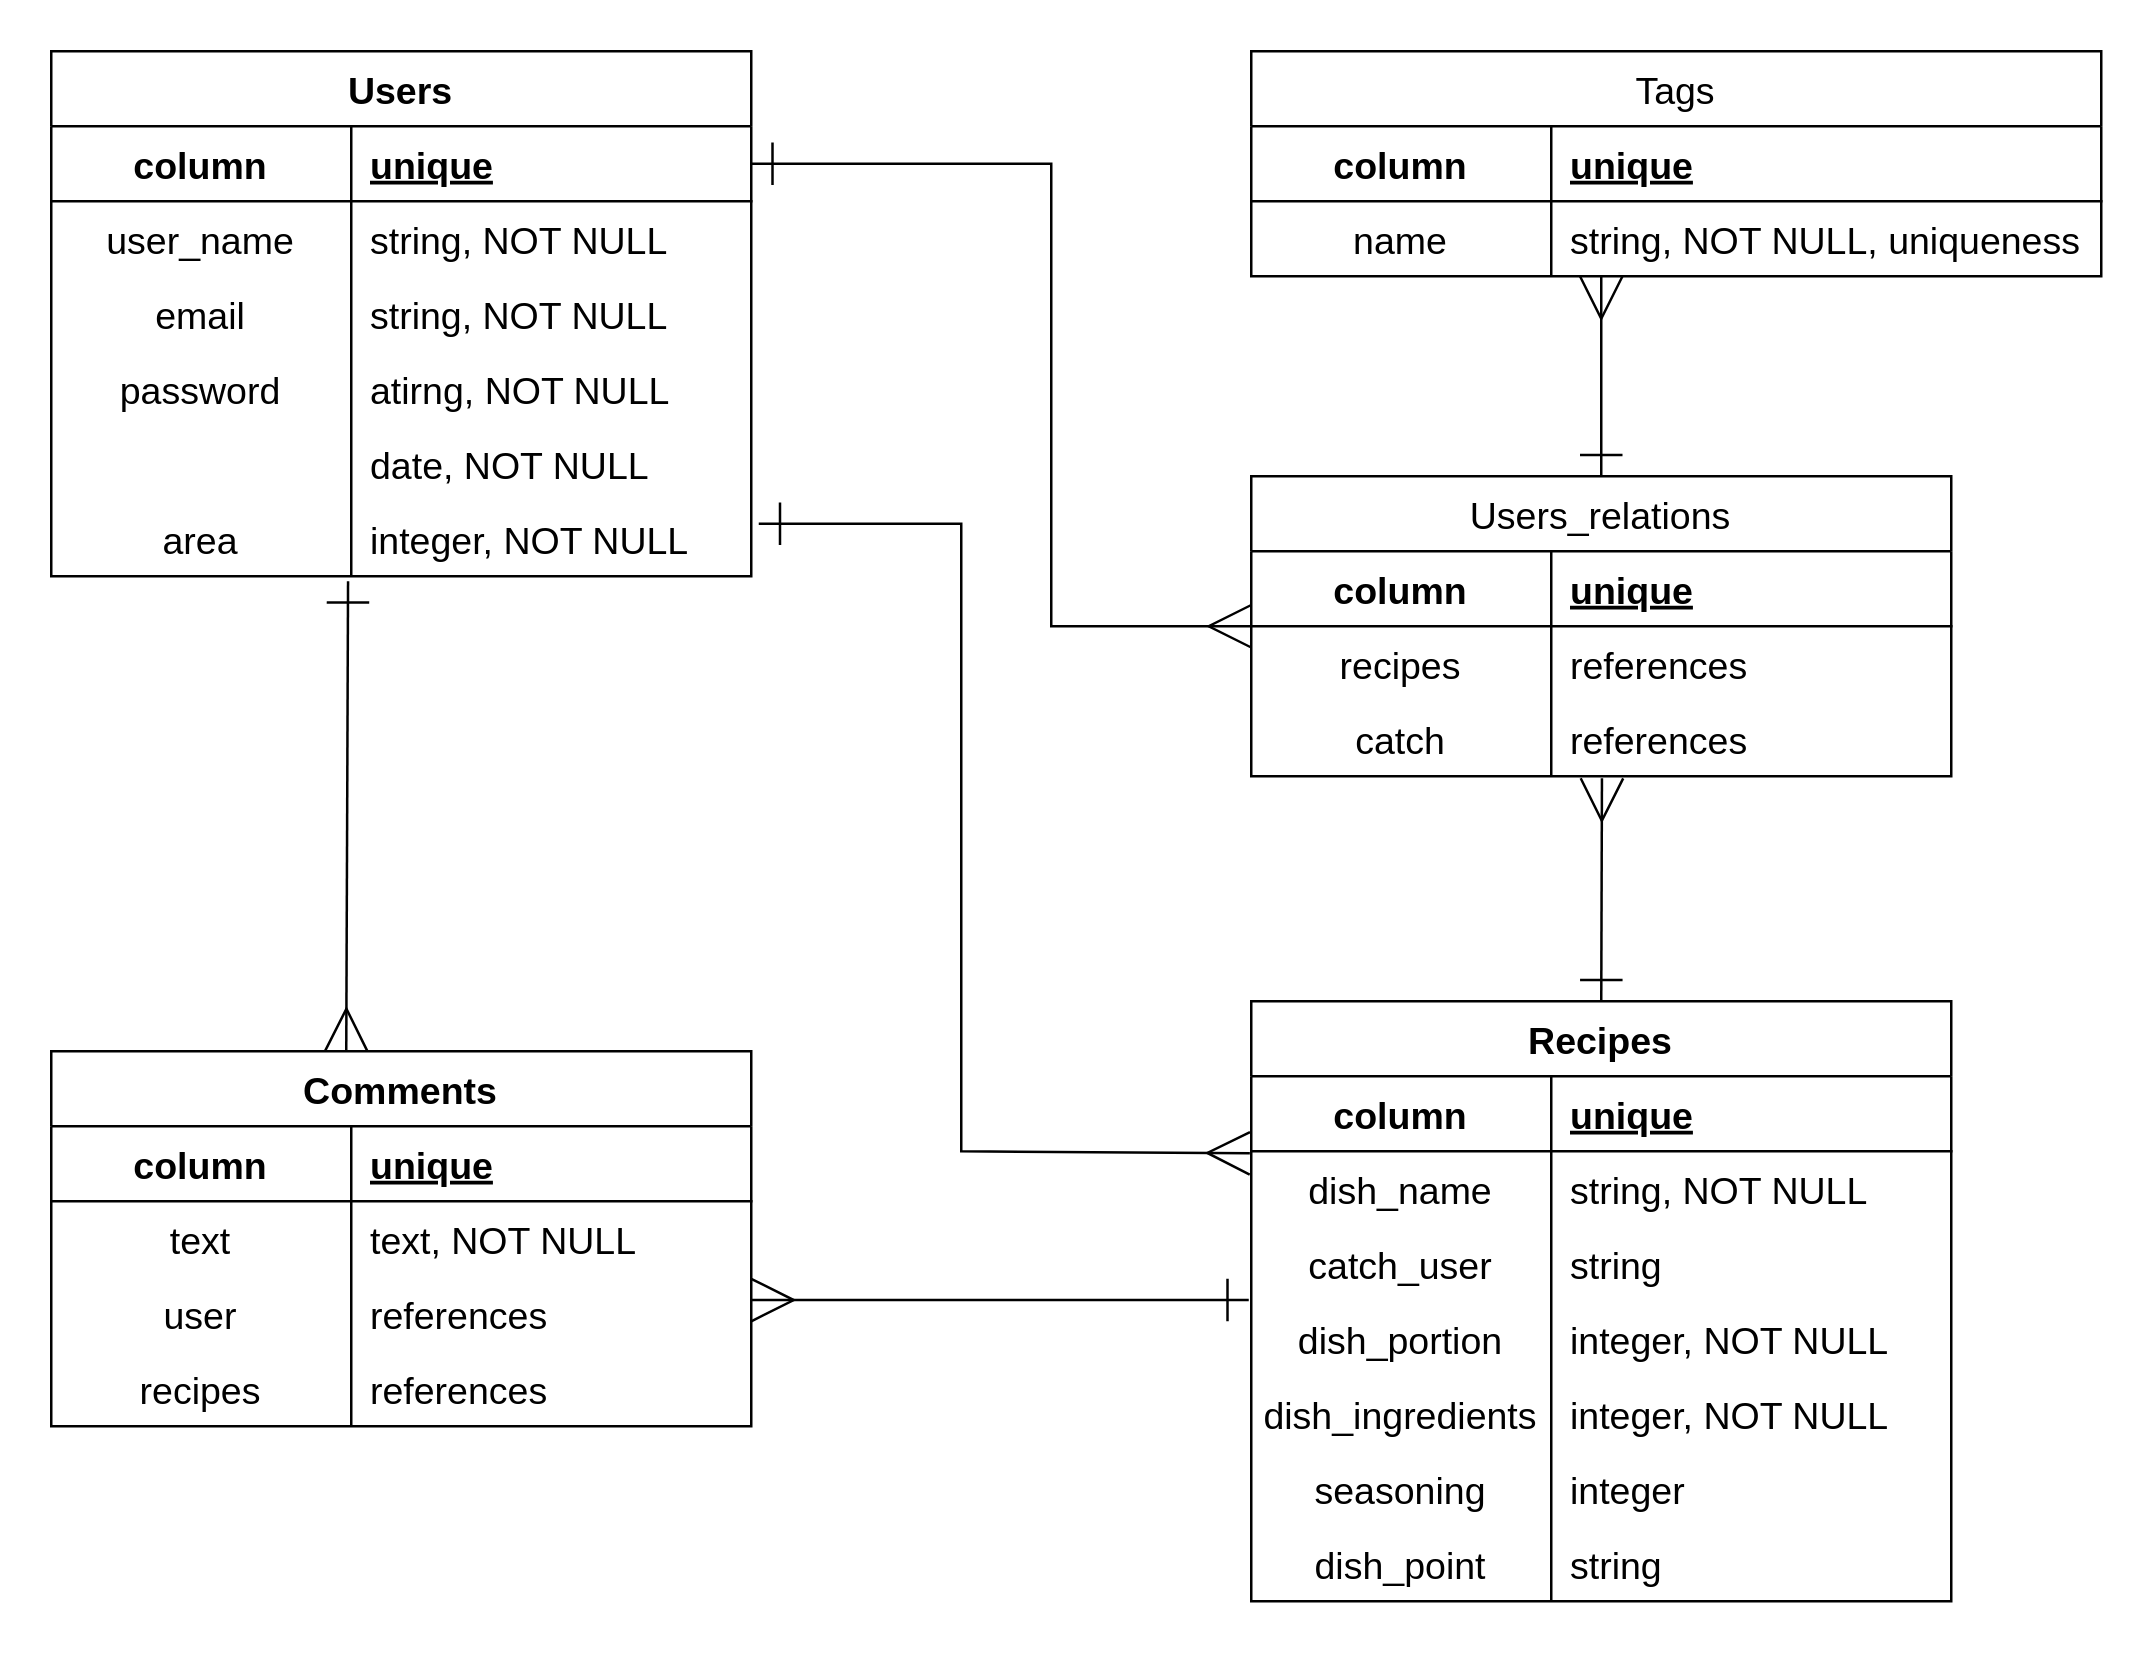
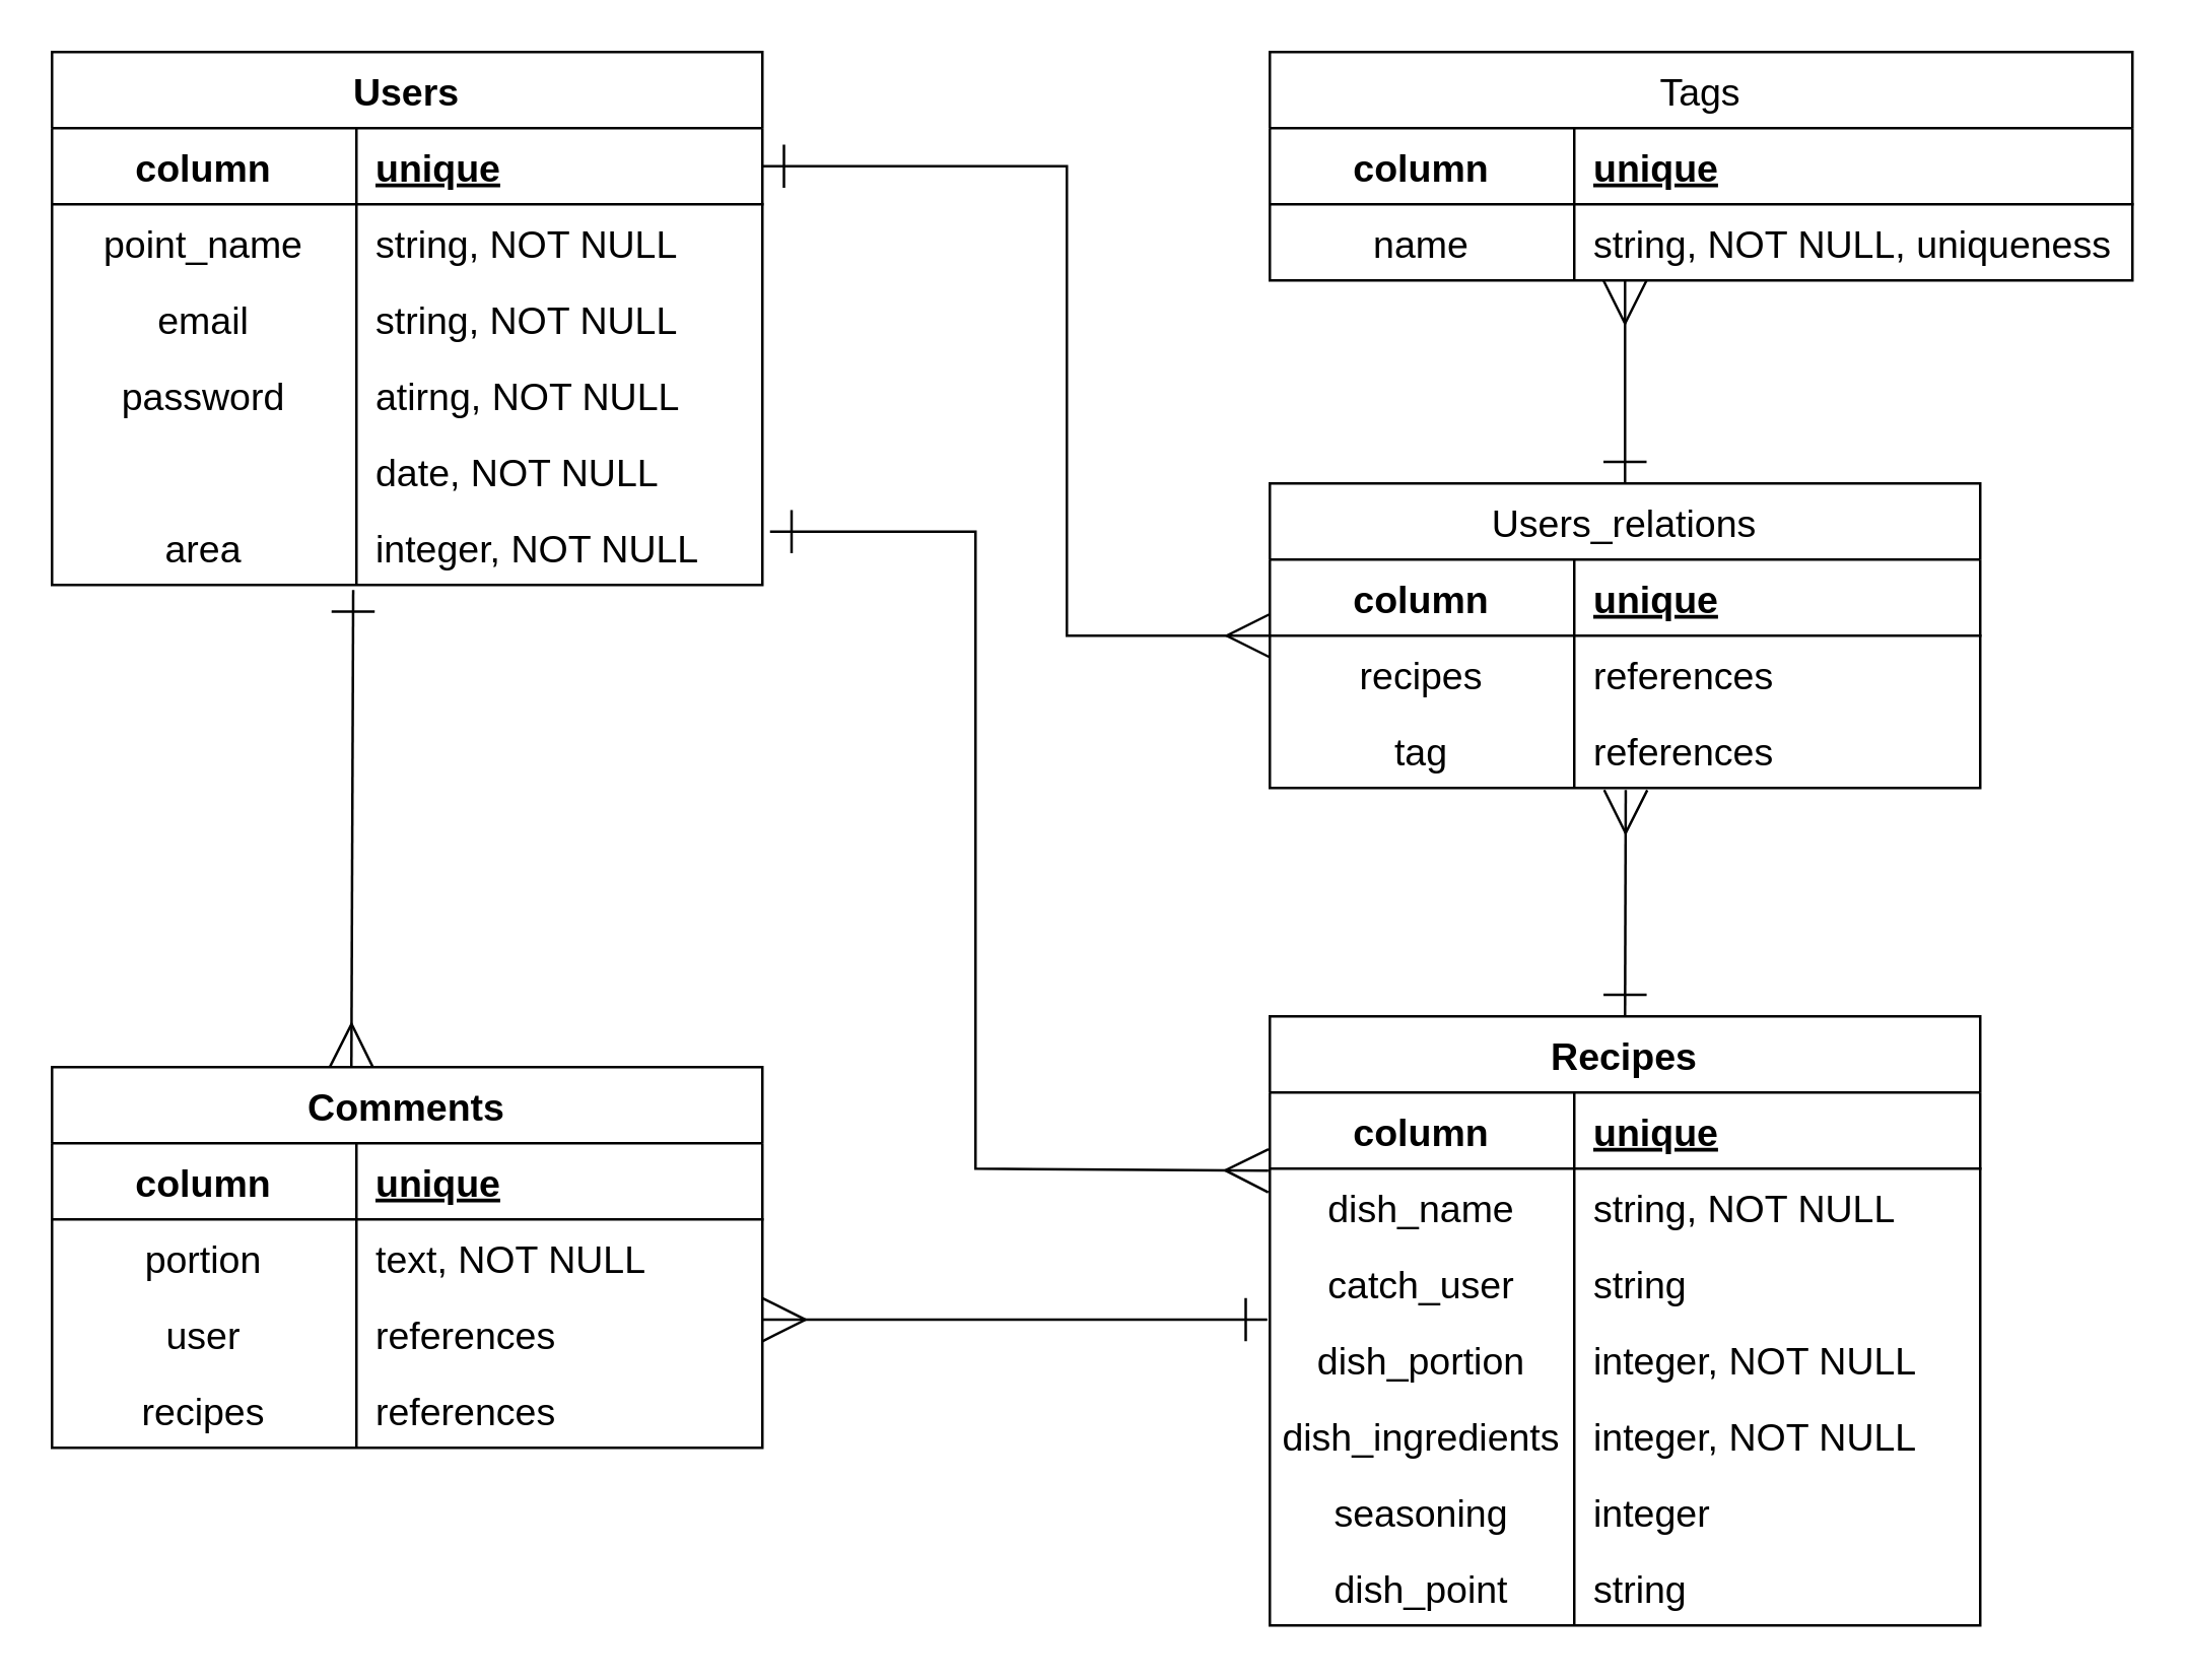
- <mxCell id="7" value="user_name" style="shape=partialRectangle;connectable=0;fillColor=none;top=0;left=0;bottom=0;right=0;editable=1;overflow=hidden;fontSize=15;labelPosition=center;verticalLabelPosition=middle;align=center;verticalAlign=middle;" parent="6" vertex="1"><mxGeometry width="120" height="30" as="geometry" /></mxCell>
+ <mxCell id="7" value="point_name" style="shape=partialRectangle;connectable=0;fillColor=none;top=0;left=0;bottom=0;right=0;editable=1;overflow=hidden;fontSize=15;labelPosition=center;verticalLabelPosition=middle;align=center;verticalAlign=middle;" parent="6" vertex="1"><mxGeometry width="120" height="30" as="geometry" /></mxCell>
- <mxCell id="63" value="catch" style="shape=partialRectangle;connectable=0;fillColor=none;top=0;left=0;bottom=0;right=0;editable=1;overflow=hidden;fontSize=15;labelPosition=center;verticalLabelPosition=middle;align=center;verticalAlign=middle;" parent="62" vertex="1"><mxGeometry width="120" height="30" as="geometry" /></mxCell>
+ <mxCell id="63" value="tag" style="shape=partialRectangle;connectable=0;fillColor=none;top=0;left=0;bottom=0;right=0;editable=1;overflow=hidden;fontSize=15;labelPosition=center;verticalLabelPosition=middle;align=center;verticalAlign=middle;" parent="62" vertex="1"><mxGeometry width="120" height="30" as="geometry" /></mxCell>
- <mxCell id="47" value="text" style="shape=partialRectangle;connectable=0;fillColor=none;top=0;left=0;bottom=0;right=0;editable=1;overflow=hidden;fontSize=15;labelPosition=center;verticalLabelPosition=middle;align=center;verticalAlign=middle;" parent="46" vertex="1"><mxGeometry width="120" height="30" as="geometry" /></mxCell>
+ <mxCell id="47" value="portion" style="shape=partialRectangle;connectable=0;fillColor=none;top=0;left=0;bottom=0;right=0;editable=1;overflow=hidden;fontSize=15;labelPosition=center;verticalLabelPosition=middle;align=center;verticalAlign=middle;" parent="46" vertex="1"><mxGeometry width="120" height="30" as="geometry" /></mxCell>
